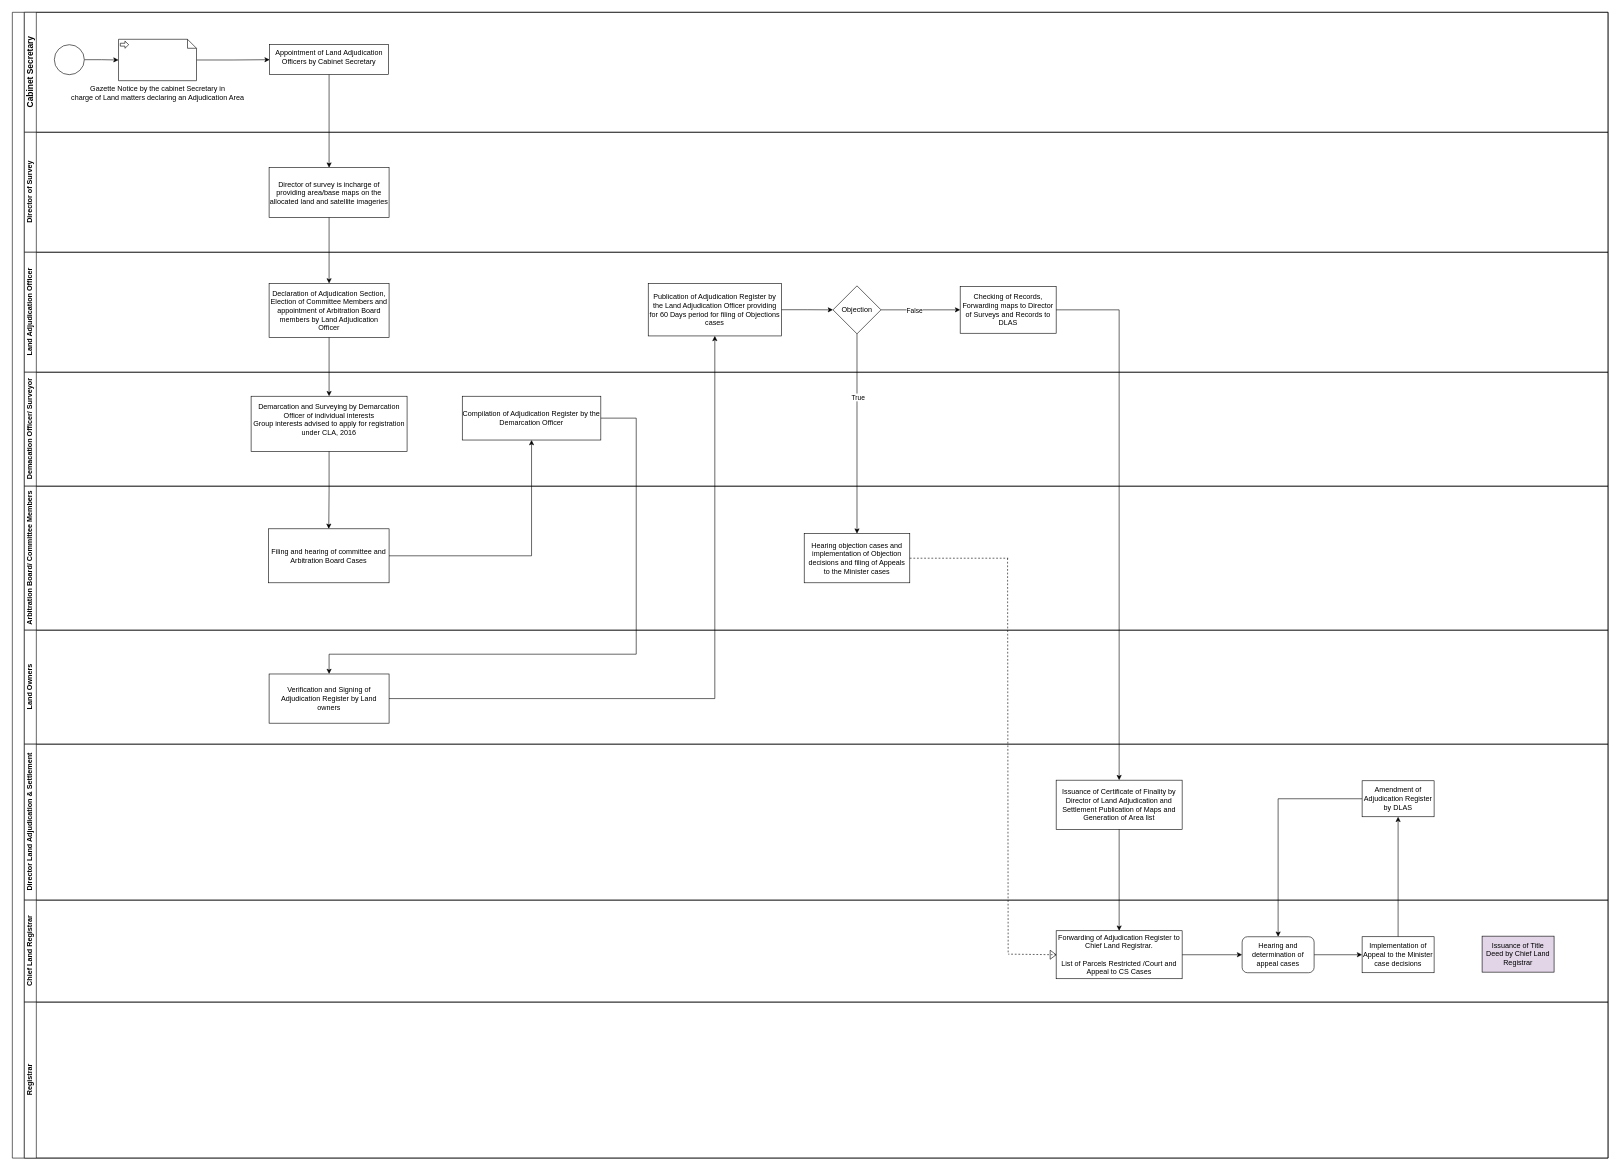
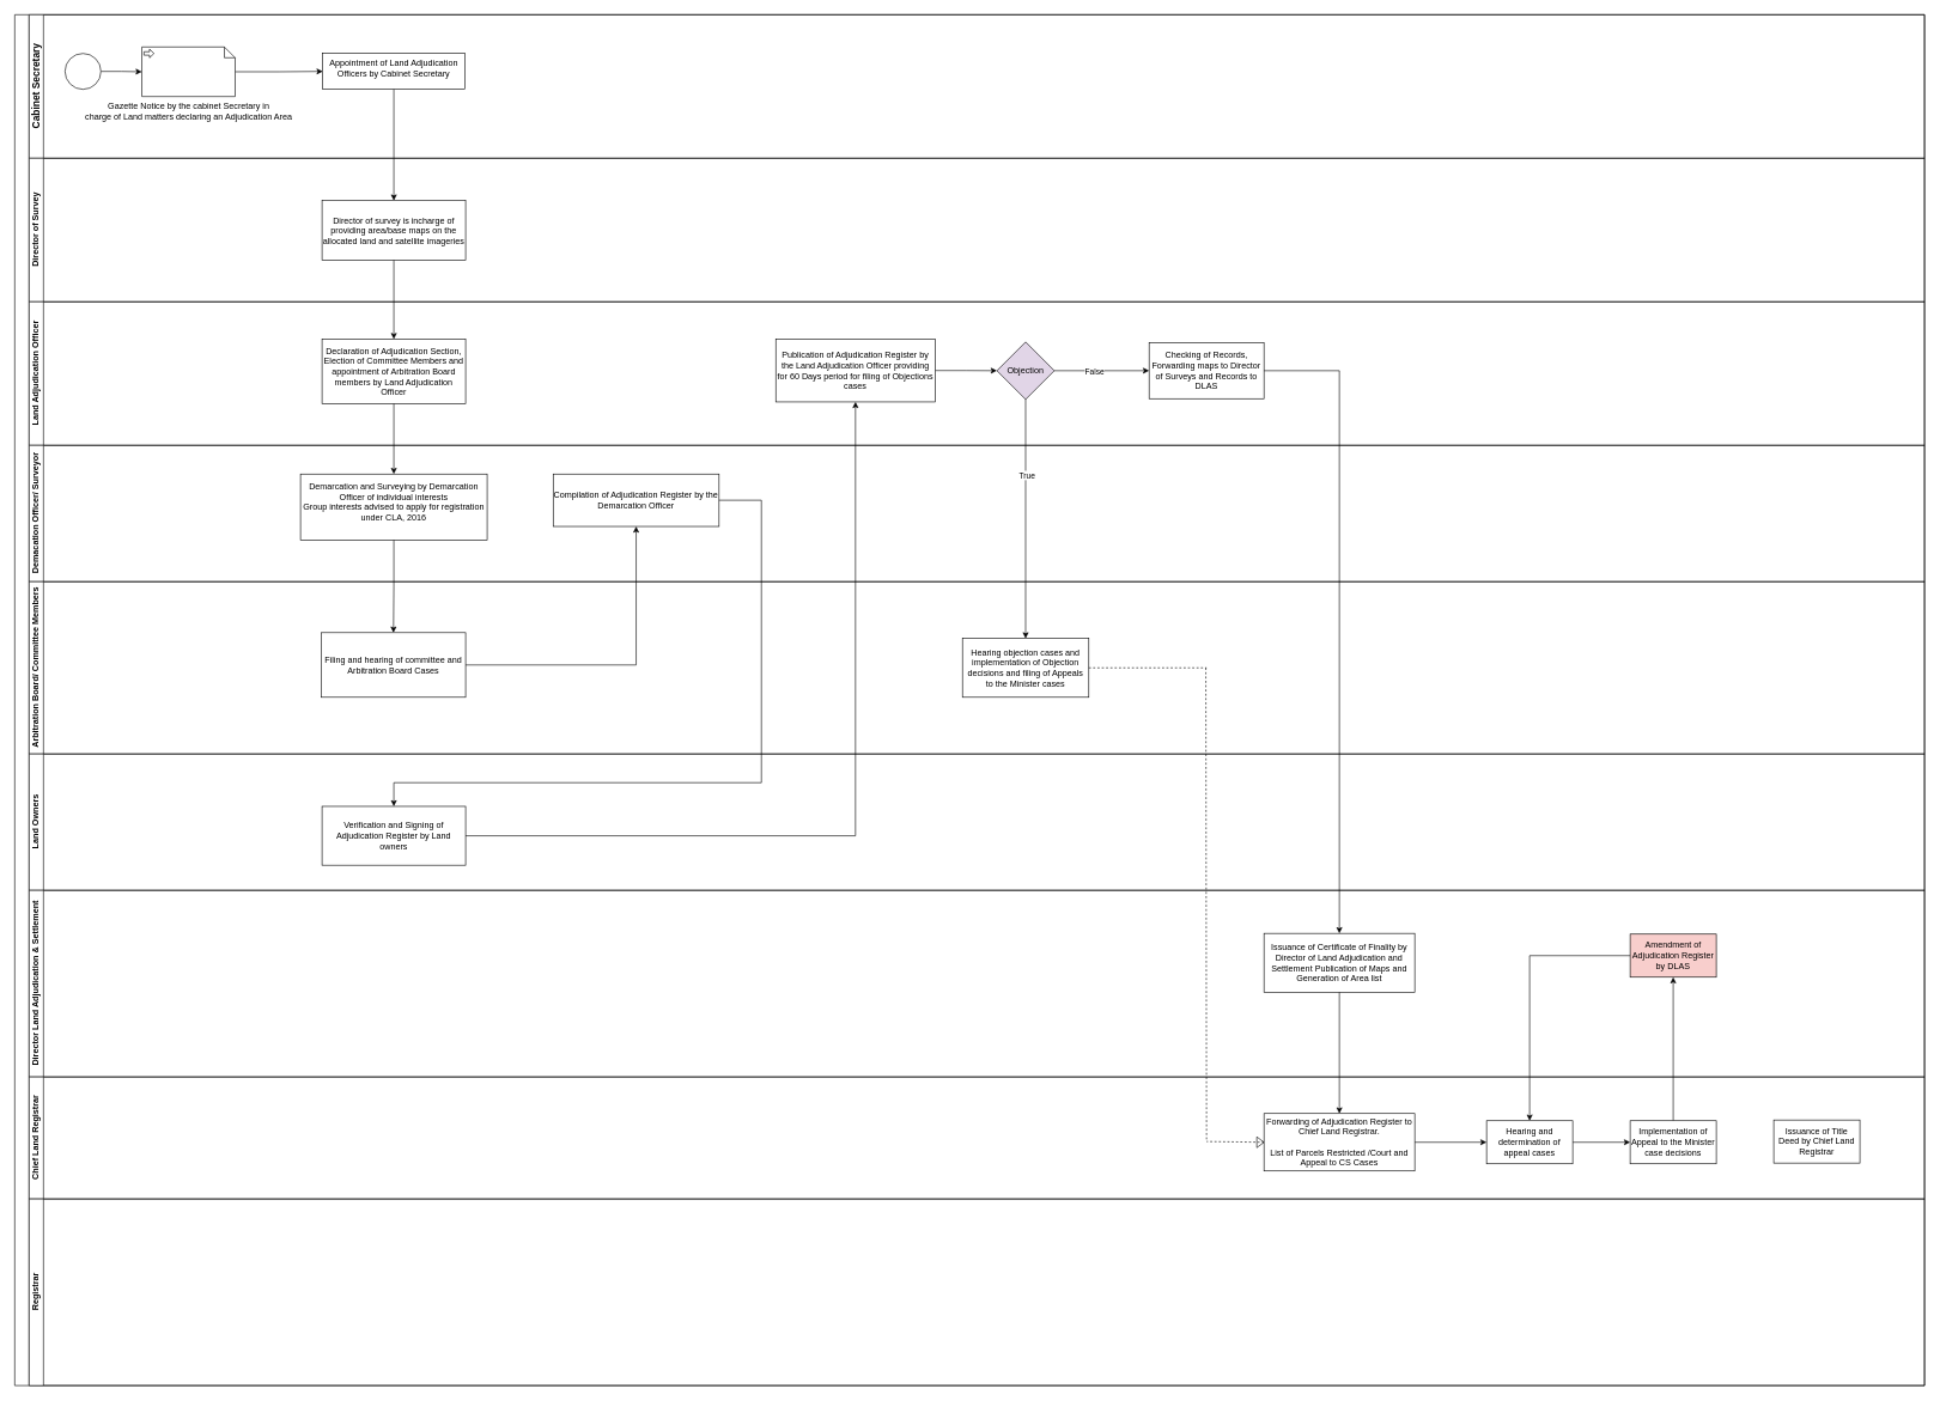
- <mxCell id="14" value="Objection" style="rhombus;whiteSpace=wrap;html=1;" vertex="1" parent="11"><mxGeometry x="1348" y="56" width="80" height="80" as="geometry" /></mxCell>
+ <mxCell id="14" value="Objection" style="rhombus;whiteSpace=wrap;html=1;fillColor=#e1d5e7;" vertex="1" parent="11"><mxGeometry x="1348" y="56" width="80" height="80" as="geometry" /></mxCell>
- <mxCell id="44" value="Amendment of Adjudication Register by DLAS" style="whiteSpace=wrap;html=1;rounded=0;" vertex="1" parent="35"><mxGeometry x="2230" y="-199" width="120" height="60" as="geometry" /></mxCell>
+ <mxCell id="44" value="Amendment of Adjudication Register by DLAS" style="whiteSpace=wrap;html=1;rounded=0;fillColor=#f8cecc;" vertex="1" parent="35"><mxGeometry x="2230" y="-199" width="120" height="60" as="geometry" /></mxCell>
- <mxCell id="45" value="Issuance of Title Deed by Chief Land Registrar" style="whiteSpace=wrap;html=1;rounded=0;fillColor=#e1d5e7;" vertex="1" parent="35"><mxGeometry x="2430" y="60" width="120" height="60" as="geometry" /></mxCell>
+ <mxCell id="45" value="Issuance of Title Deed by Chief Land Registrar" style="whiteSpace=wrap;html=1;rounded=0;" vertex="1" parent="35"><mxGeometry x="2430" y="60" width="120" height="60" as="geometry" /></mxCell>
- <mxCell id="41" value="Hearing and determination of appeal cases" style="whiteSpace=wrap;html=1;rounded=1;" vertex="1" parent="35"><mxGeometry x="2030" y="61" width="120" height="60" as="geometry" /></mxCell>
+ <mxCell id="41" value="Hearing and determination of appeal cases" style="whiteSpace=wrap;html=1;rounded=0;" vertex="1" parent="35"><mxGeometry x="2030" y="61" width="120" height="60" as="geometry" /></mxCell>
